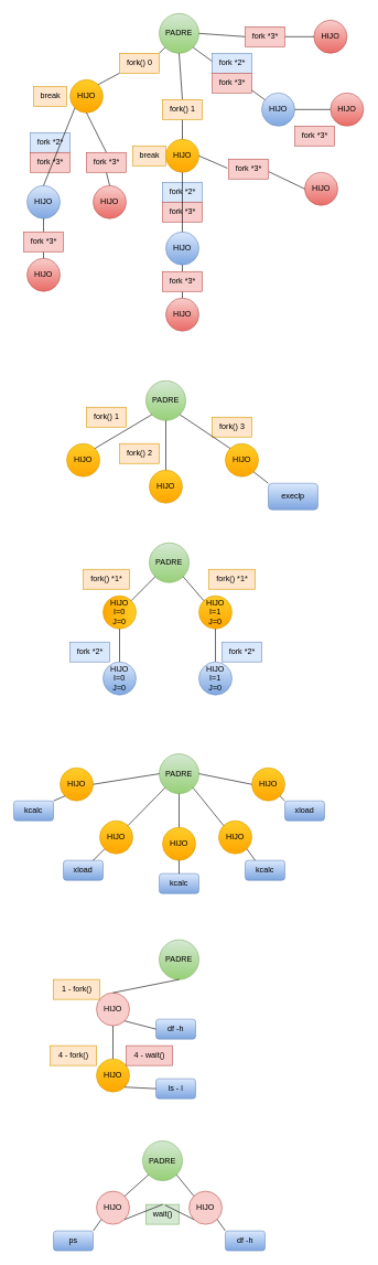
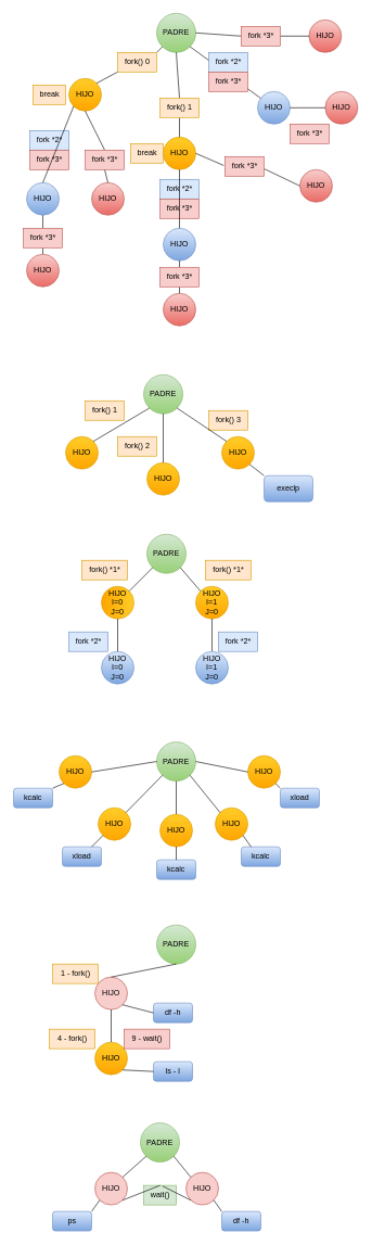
- <mxCell id="101" value="4 - wait()" style="text;html=1;align=center;verticalAlign=middle;resizable=0;points=[];autosize=1;strokeColor=#b85450;fillColor=#f8cecc;" vertex="1" parent="1"><mxGeometry x="190" y="1580" width="70" height="30" as="geometry" /></mxCell>
+ <mxCell id="101" value="9 - wait()" style="text;html=1;align=center;verticalAlign=middle;resizable=0;points=[];autosize=1;strokeColor=#b85450;fillColor=#f8cecc;" vertex="1" parent="1"><mxGeometry x="190" y="1580" width="70" height="30" as="geometry" /></mxCell>
